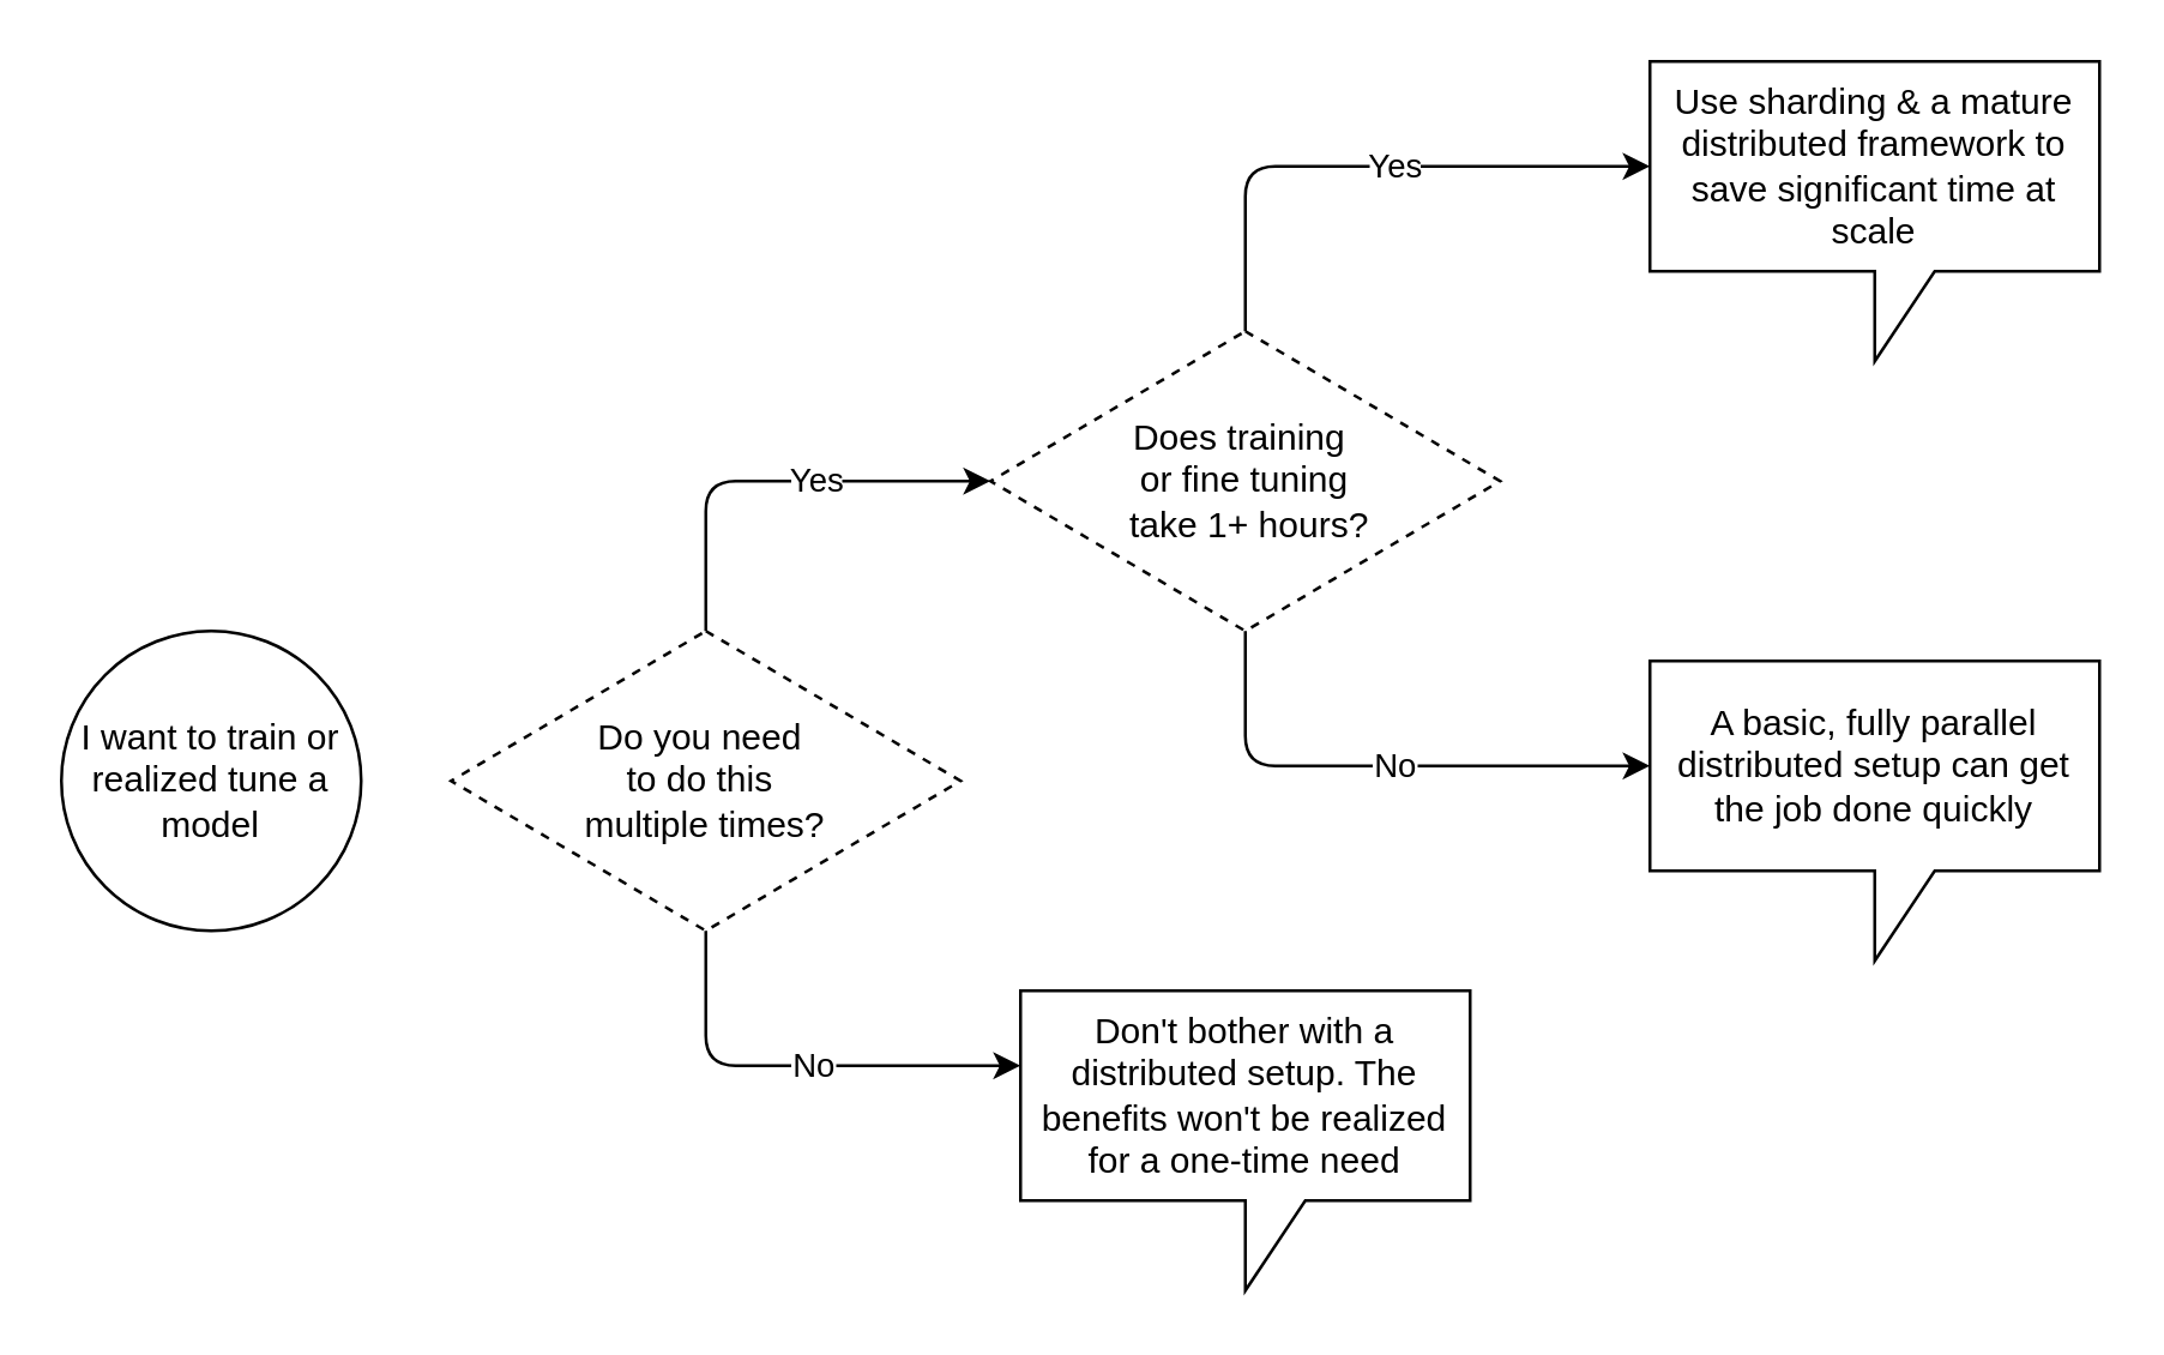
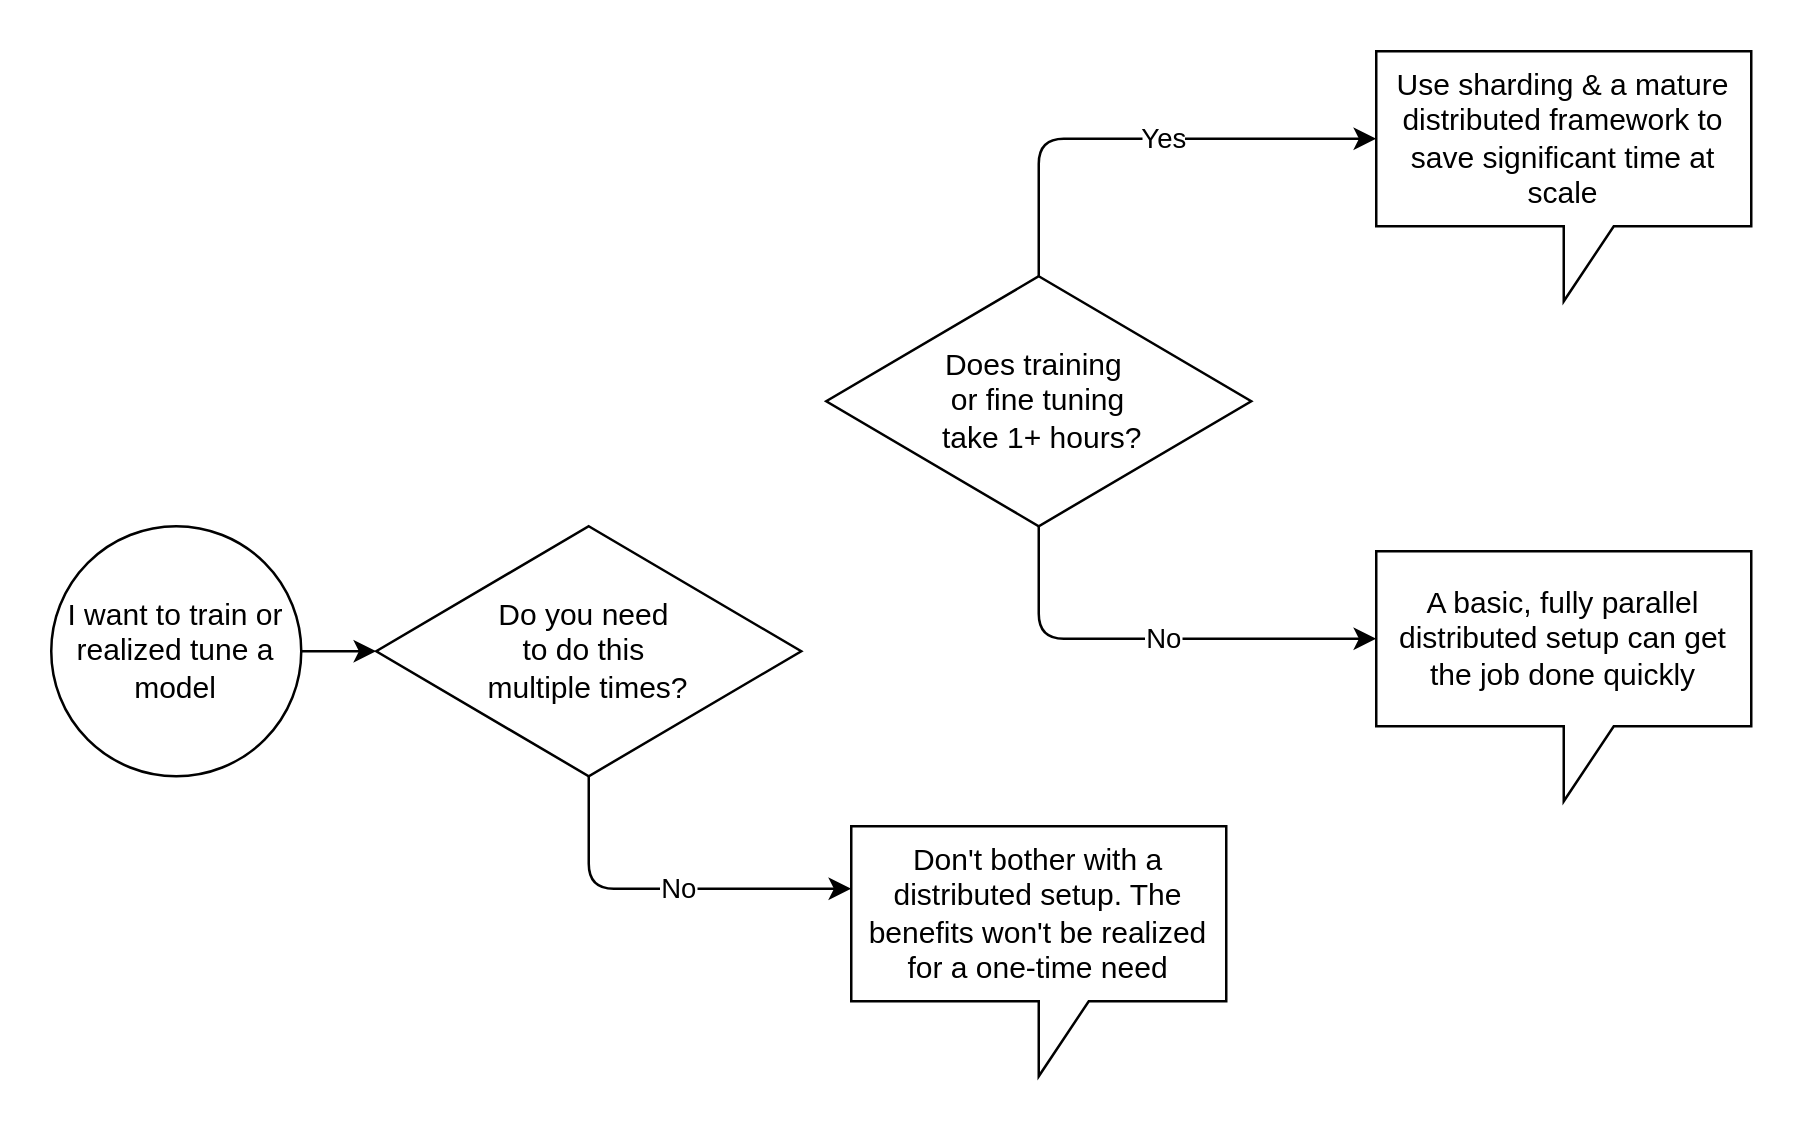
- <mxCell id="3" style="edgeStyle=orthogonalEdgeStyle;html=1;exitX=0.5;exitY=0;exitDx=0;exitDy=0;entryX=0;entryY=0.5;entryDx=0;entryDy=0;" parent="1" source="5" target="9" edge="1"><mxGeometry relative="1" as="geometry" /></mxCell>
- <mxCell id="4" value="&lt;font color=&quot;#000000&quot;&gt;Yes&lt;/font&gt;" style="edgeLabel;html=1;align=center;verticalAlign=middle;resizable=0;points=[];" parent="3" vertex="1" connectable="0"><mxGeometry x="0.042" y="2" relative="1" as="geometry"><mxPoint x="10" y="1" as="offset" /></mxGeometry></mxCell>
- <mxCell id="9" value="&lt;font color=&quot;#000000&quot;&gt;Does training&amp;nbsp;&lt;/font&gt;&lt;div&gt;&lt;font color=&quot;#000000&quot;&gt;or fine tuning&lt;/font&gt;&lt;/div&gt;&lt;div&gt;&lt;font color=&quot;#000000&quot;&gt;&amp;nbsp;take 1+ hours?&lt;/font&gt;&lt;/div&gt;" style="rhombus;whiteSpace=wrap;html=1;fillColor=light-dark(#FFFFFF,#000000);dashed=1;" parent="1" vertex="1"><mxGeometry x="330" y="110" width="170" height="100" as="geometry" /></mxCell>
+ <mxCell id="9" value="&lt;font color=&quot;#000000&quot;&gt;Does training&amp;nbsp;&lt;/font&gt;&lt;div&gt;&lt;font color=&quot;#000000&quot;&gt;or fine tuning&lt;/font&gt;&lt;/div&gt;&lt;div&gt;&lt;font color=&quot;#000000&quot;&gt;&amp;nbsp;take 1+ hours?&lt;/font&gt;&lt;/div&gt;" style="rhombus;whiteSpace=wrap;html=1;fillColor=light-dark(#FFFFFF,#000000);" parent="1" vertex="1"><mxGeometry x="330" y="110" width="170" height="100" as="geometry" /></mxCell>
+ <mxCell id="2" style="edgeStyle=none;html=1;exitX=1;exitY=0.5;exitDx=0;exitDy=0;entryX=0;entryY=0.5;entryDx=0;entryDy=0;" parent="1" source="16" target="5" edge="1"><mxGeometry relative="1" as="geometry"><mxPoint x="120" y="260" as="sourcePoint" /></mxGeometry></mxCell>
- <mxCell id="5" value="&lt;font color=&quot;#000000&quot;&gt;Do you need&amp;nbsp;&lt;/font&gt;&lt;div&gt;&lt;font color=&quot;#000000&quot;&gt;to do this&amp;nbsp;&lt;/font&gt;&lt;/div&gt;&lt;div&gt;&lt;font color=&quot;#000000&quot;&gt;multiple times?&lt;/font&gt;&lt;/div&gt;" style="rhombus;whiteSpace=wrap;html=1;fillColor=light-dark(#FFFFFF,#000000);dashed=1;" parent="1" vertex="1"><mxGeometry x="150" y="210" width="170" height="100" as="geometry" /></mxCell>
+ <mxCell id="5" value="&lt;font color=&quot;#000000&quot;&gt;Do you need&amp;nbsp;&lt;/font&gt;&lt;div&gt;&lt;font color=&quot;#000000&quot;&gt;to do this&amp;nbsp;&lt;/font&gt;&lt;/div&gt;&lt;div&gt;&lt;font color=&quot;#000000&quot;&gt;multiple times?&lt;/font&gt;&lt;/div&gt;" style="rhombus;whiteSpace=wrap;html=1;fillColor=light-dark(#FFFFFF,#000000);" parent="1" vertex="1"><mxGeometry x="150" y="210" width="170" height="100" as="geometry" /></mxCell>
